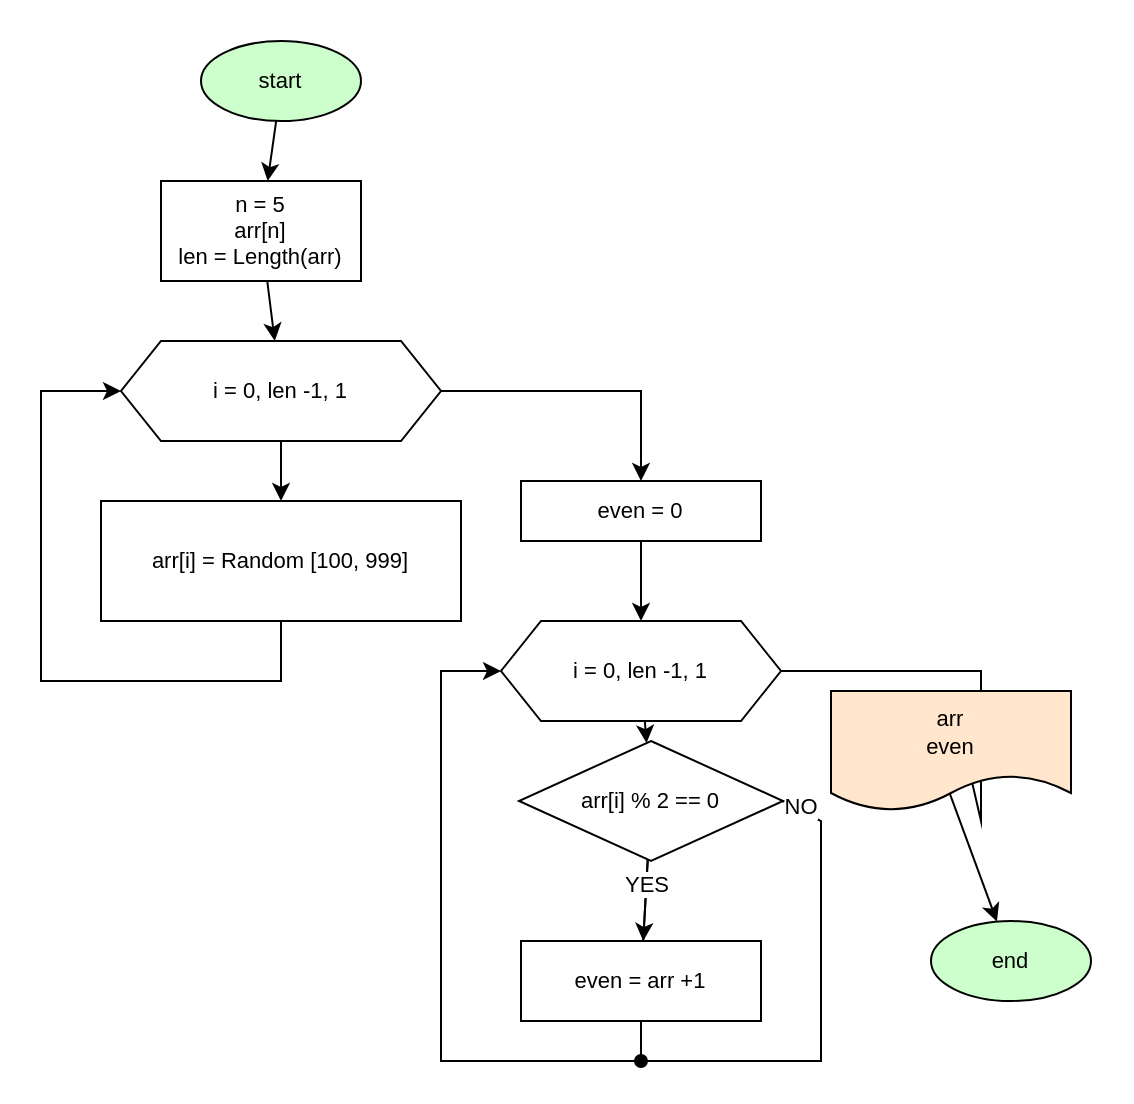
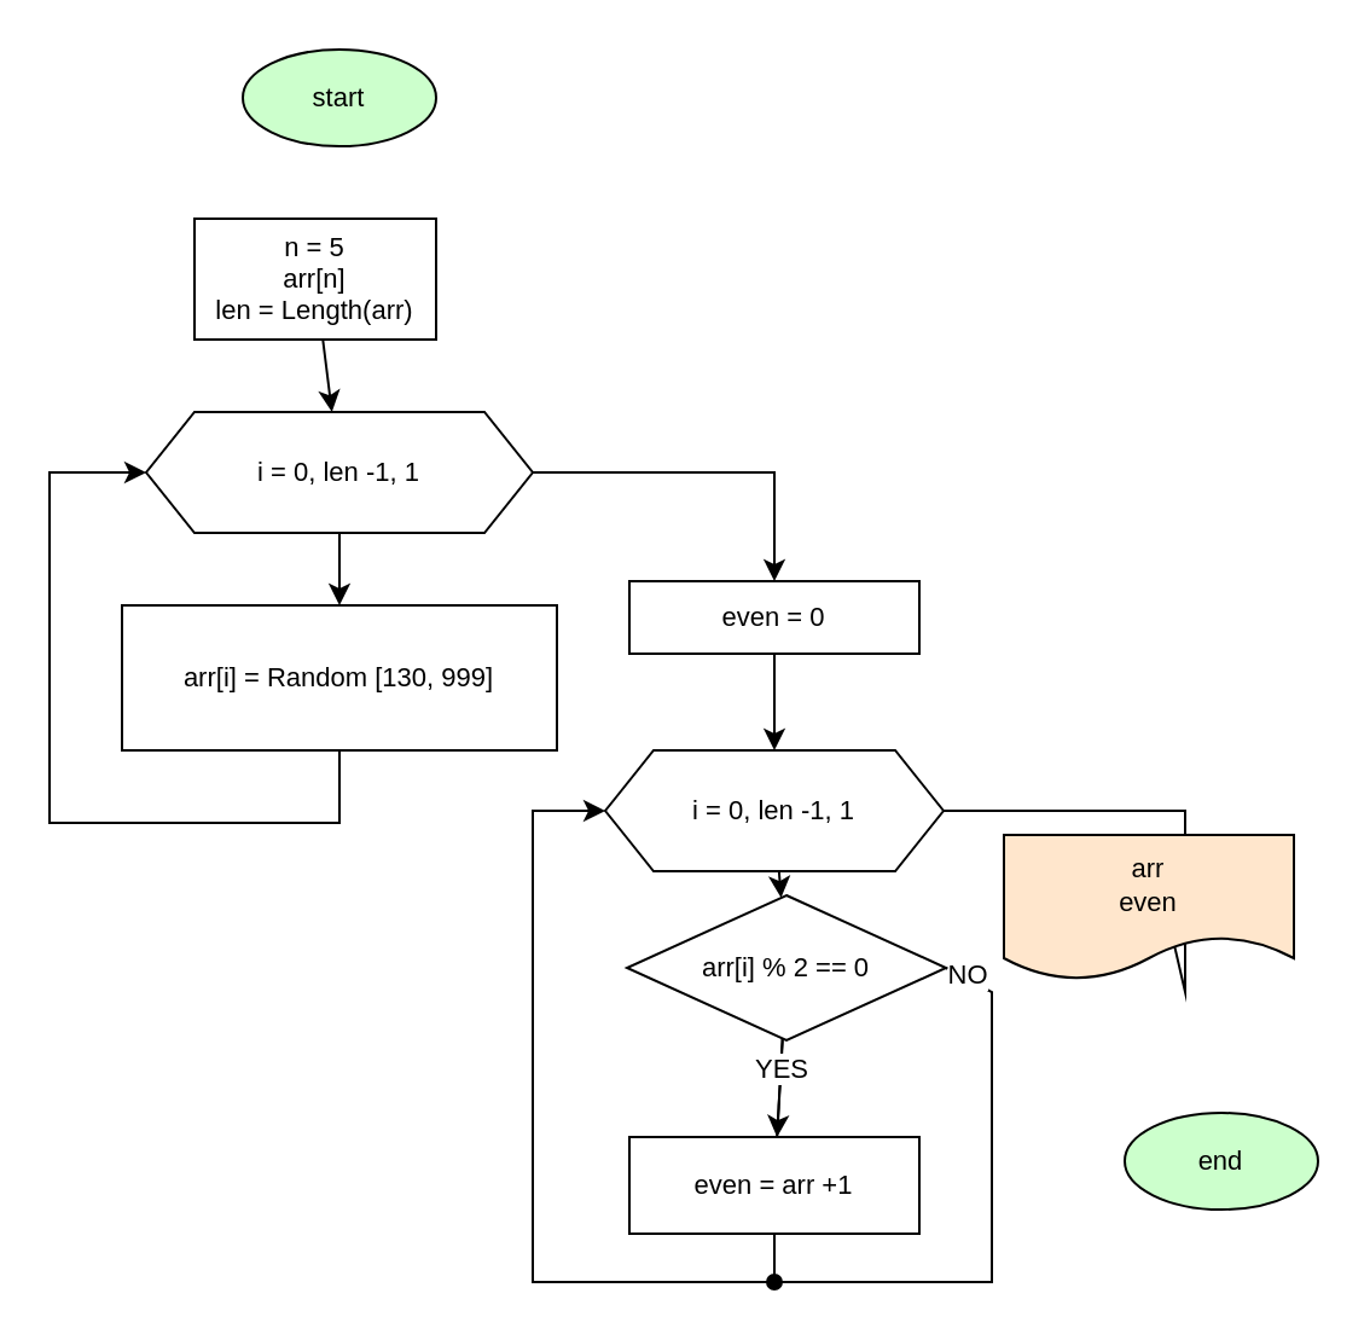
- <mxCell id="2" value="" style="edgeStyle=none;rounded=0;orthogonalLoop=1;jettySize=auto;html=1;fillColor=#FFFFFF;strokeColor=#000000;fontColor=#000000;labelBackgroundColor=none;" parent="1" source="3" target="5" edge="1"><mxGeometry relative="1" as="geometry" /></mxCell>
- <mxCell id="10" value="arr[i] = Random [100, 999]" style="whiteSpace=wrap;html=1;fillColor=#FFFFFF;strokeColor=#000000;fontColor=#000000;labelBackgroundColor=none;endArrow=classic;fontSize=11;rounded=0;" parent="1" vertex="1"><mxGeometry x="50" y="250" width="180" height="60" as="geometry" /></mxCell>
+ <mxCell id="10" value="arr[i] = Random [130, 999]" style="whiteSpace=wrap;html=1;fillColor=#FFFFFF;strokeColor=#000000;fontColor=#000000;labelBackgroundColor=none;endArrow=classic;fontSize=11;rounded=0;" parent="1" vertex="1"><mxGeometry x="50" y="250" width="180" height="60" as="geometry" /></mxCell>
- <mxCell id="24" value="" style="edgeStyle=none;rounded=0;orthogonalLoop=1;jettySize=auto;html=1;exitX=0.492;exitY=0.839;exitDx=0;exitDy=0;exitPerimeter=0;fillColor=#FFFFFF;strokeColor=#000000;fontColor=#000000;labelBackgroundColor=none;" parent="1" source="25" target="26" edge="1"><mxGeometry relative="1" as="geometry" /></mxCell>
